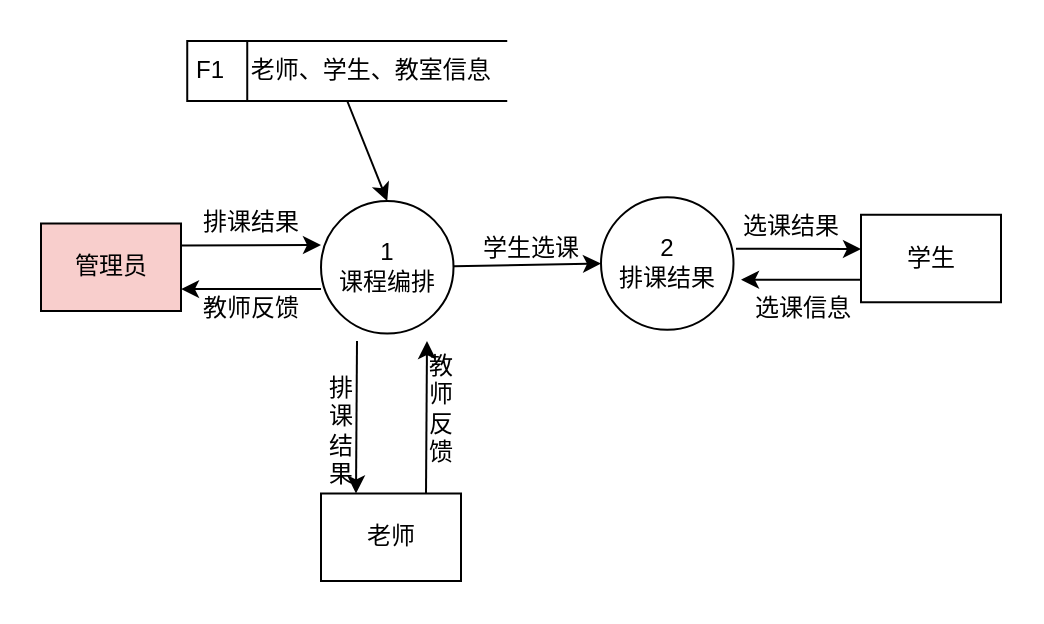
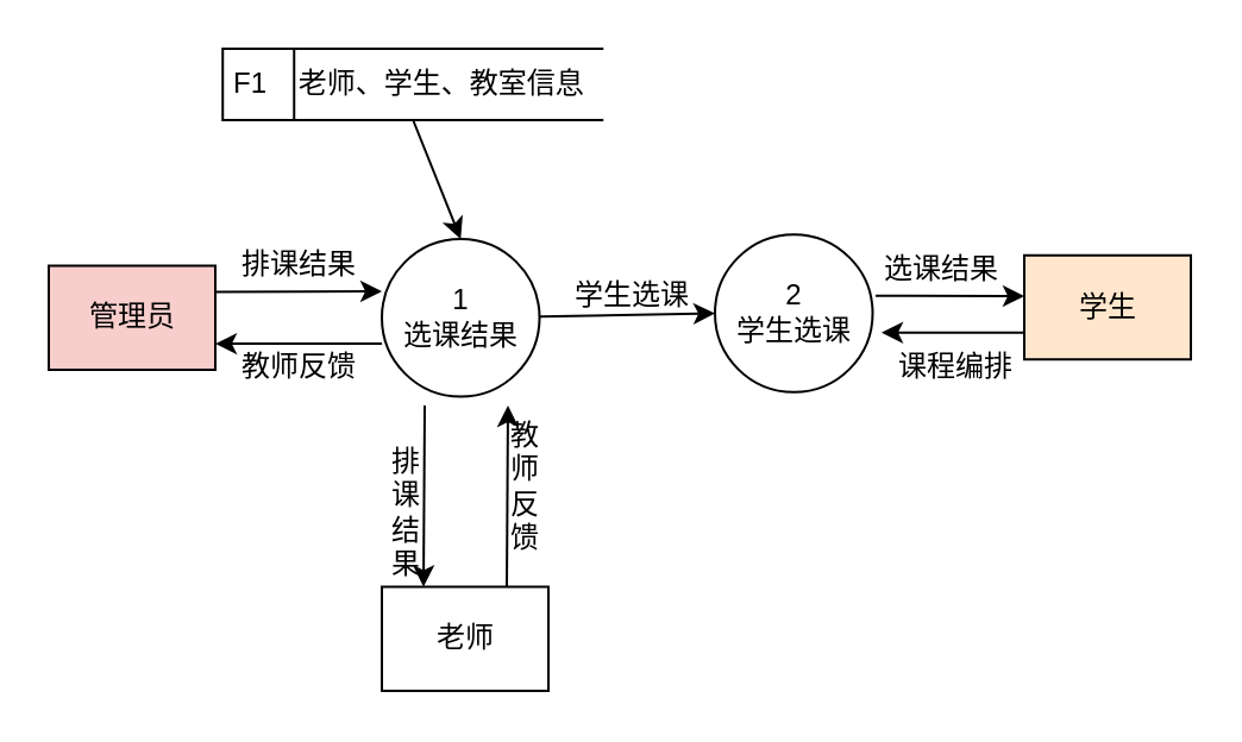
- <mxCell id="17" value="学生" style="html=1;dashed=0;whitespace=wrap;" vertex="1" parent="1"><mxGeometry x="430" y="106.88" width="70" height="43.75" as="geometry" /></mxCell>
+ <mxCell id="17" value="学生" style="html=1;dashed=0;whitespace=wrap;fillColor=#ffe6cc;" vertex="1" parent="1"><mxGeometry x="430" y="106.88" width="70" height="43.75" as="geometry" /></mxCell>
- <mxCell id="13" value="2&lt;br&gt;排课结果" style="shape=ellipse;html=1;dashed=0;whitespace=wrap;aspect=fixed;perimeter=ellipsePerimeter;" vertex="1" parent="1"><mxGeometry x="300" y="98.13" width="66.25" height="66.25" as="geometry" /></mxCell>
+ <mxCell id="13" value="2&lt;br&gt;学生选课" style="shape=ellipse;html=1;dashed=0;whitespace=wrap;aspect=fixed;perimeter=ellipsePerimeter;" vertex="1" parent="1"><mxGeometry x="300" y="98.13" width="66.25" height="66.25" as="geometry" /></mxCell>
- <mxCell id="12" value="1&lt;br&gt;课程编排" style="shape=ellipse;html=1;dashed=0;whitespace=wrap;aspect=fixed;perimeter=ellipsePerimeter;" vertex="1" parent="1"><mxGeometry x="160" y="100" width="66.25" height="66.25" as="geometry" /></mxCell>
+ <mxCell id="12" value="1&lt;br&gt;选课结果" style="shape=ellipse;html=1;dashed=0;whitespace=wrap;aspect=fixed;perimeter=ellipsePerimeter;" vertex="1" parent="1"><mxGeometry x="160" y="100" width="66.25" height="66.25" as="geometry" /></mxCell>
- <mxCell id="11" value="选课信息" style="text;html=1;align=center;verticalAlign=middle;resizable=0;points=[];autosize=1;strokeColor=none;fillColor=none;" vertex="1" parent="1"><mxGeometry x="366.25" y="139.38" width="70" height="30" as="geometry" /></mxCell>
+ <mxCell id="11" value="课程编排" style="text;html=1;align=center;verticalAlign=middle;resizable=0;points=[];autosize=1;strokeColor=none;fillColor=none;" vertex="1" parent="1"><mxGeometry x="366.25" y="139.38" width="70" height="30" as="geometry" /></mxCell>
